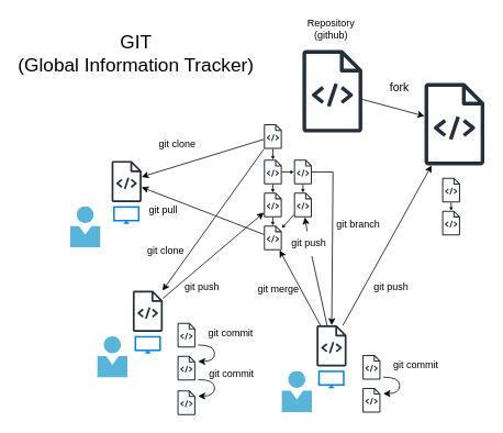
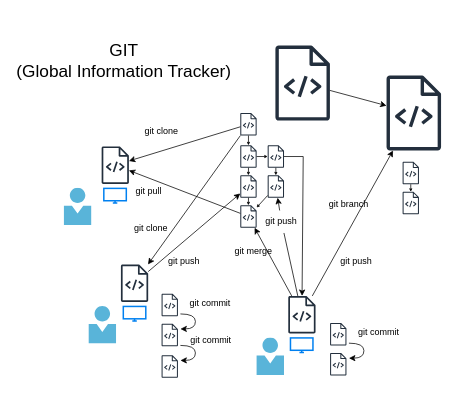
- <mxCell id="31" value="Repository (github)" style="text;html=1;strokeColor=none;fillColor=none;align=center;verticalAlign=middle;whiteSpace=wrap;rounded=0;" vertex="1" parent="1"><mxGeometry x="372" y="20" width="60" height="30" as="geometry" /></mxCell>
- <mxCell id="40" value="&lt;font style=&quot;font-size: 23px;&quot;&gt;GIT&lt;br&gt;(Global Information Tracker)&lt;/font&gt;" style="text;html=1;strokeColor=none;fillColor=none;align=center;verticalAlign=middle;whiteSpace=wrap;rounded=0;" vertex="1" parent="1"><mxGeometry x="20.19" y="20" width="290" height="90" as="geometry" /></mxCell>
+ <mxCell id="40" value="&lt;font style=&quot;font-size: 23px;&quot;&gt;GIT&lt;br&gt;(Global Information Tracker)&lt;/font&gt;" style="text;html=1;strokeColor=none;fillColor=none;align=center;verticalAlign=middle;whiteSpace=wrap;rounded=0;" vertex="1" parent="1"><mxGeometry x="20.19" y="35" width="290" height="90" as="geometry" /></mxCell>
- <mxCell id="43" value="&lt;font style=&quot;font-size: 14px;&quot;&gt;fork&lt;/font&gt;" style="text;html=1;strokeColor=none;fillColor=none;align=center;verticalAlign=middle;whiteSpace=wrap;rounded=0;" vertex="1" parent="1"><mxGeometry x="455" y="90" width="60" height="30" as="geometry" /></mxCell>
- <mxCell id="25" value="git branch" style="text;html=1;strokeColor=none;fillColor=none;align=center;verticalAlign=middle;whiteSpace=wrap;rounded=0;" vertex="1" parent="1"><mxGeometry x="405" y="257" width="60" height="30" as="geometry" /></mxCell>
+ <mxCell id="25" value="git branch" style="text;html=1;strokeColor=none;fillColor=none;align=center;verticalAlign=middle;whiteSpace=wrap;rounded=0;" vertex="1" parent="1"><mxGeometry x="435" y="257" width="60" height="30" as="geometry" /></mxCell>
- <mxCell id="51" value="git merge" style="text;html=1;strokeColor=none;fillColor=none;align=center;verticalAlign=middle;whiteSpace=wrap;rounded=0;" vertex="1" parent="1"><mxGeometry x="308.19" y="335" width="60" height="30" as="geometry" /></mxCell>
+ <mxCell id="51" value="git merge" style="text;html=1;strokeColor=none;fillColor=none;align=center;verticalAlign=middle;whiteSpace=wrap;rounded=0;" vertex="1" parent="1"><mxGeometry x="308.19" y="320" width="60" height="30" as="geometry" /></mxCell>
